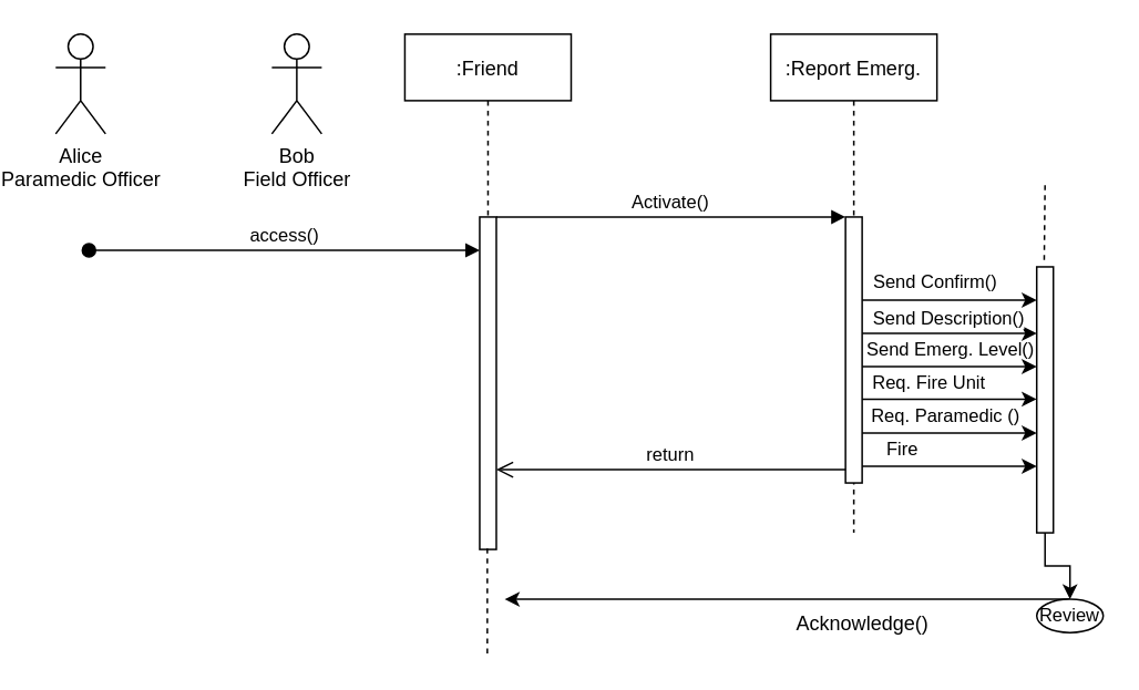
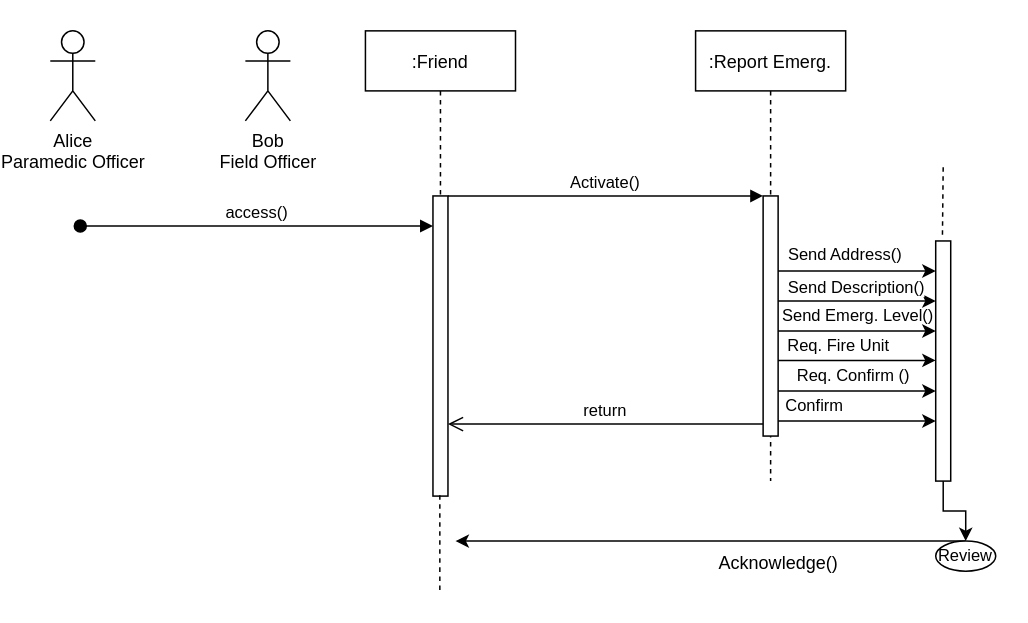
- <mxCell id="21" value="&lt;span style=&quot;color: rgb(0 , 0 , 0) ; font-family: &amp;#34;helvetica&amp;#34; ; font-size: 11px ; font-style: normal ; font-weight: 400 ; letter-spacing: normal ; text-align: center ; text-indent: 0px ; text-transform: none ; word-spacing: 0px ; background-color: rgb(255 , 255 , 255) ; display: inline ; float: none&quot;&gt;Send Confirm()&lt;/span&gt;" style="text;whiteSpace=wrap;html=1;" vertex="1" parent="1"><mxGeometry x="510" y="155" width="80" height="30" as="geometry" /></mxCell>
+ <mxCell id="21" value="&lt;span style=&quot;color: rgb(0 , 0 , 0) ; font-family: &amp;#34;helvetica&amp;#34; ; font-size: 11px ; font-style: normal ; font-weight: 400 ; letter-spacing: normal ; text-align: center ; text-indent: 0px ; text-transform: none ; word-spacing: 0px ; background-color: rgb(255 , 255 , 255) ; display: inline ; float: none&quot;&gt;Send Address()&lt;/span&gt;" style="text;whiteSpace=wrap;html=1;" vertex="1" parent="1"><mxGeometry x="510" y="155" width="80" height="30" as="geometry" /></mxCell>
- <mxCell id="23" value="&lt;font style=&quot;font-size: 11px&quot;&gt;Req. Paramedic ()&lt;/font&gt;" style="text;html=1;align=center;verticalAlign=middle;resizable=0;points=[];autosize=1;strokeColor=none;fillColor=none;" vertex="1" parent="1"><mxGeometry x="505" y="240" width="100" height="20" as="geometry" /></mxCell>
+ <mxCell id="23" value="&lt;font style=&quot;font-size: 11px&quot;&gt;Req. Confirm ()&lt;/font&gt;" style="text;html=1;align=center;verticalAlign=middle;resizable=0;points=[];autosize=1;strokeColor=none;fillColor=none;" vertex="1" parent="1"><mxGeometry x="505" y="240" width="100" height="20" as="geometry" /></mxCell>
- <mxCell id="25" value="&lt;font style=&quot;font-size: 11px&quot;&gt;Fire&lt;/font&gt;" style="text;html=1;align=center;verticalAlign=middle;resizable=0;points=[];autosize=1;strokeColor=none;fillColor=none;" vertex="1" parent="1"><mxGeometry x="504" y="260" width="50" height="20" as="geometry" /></mxCell>
+ <mxCell id="25" value="&lt;font style=&quot;font-size: 11px&quot;&gt;Confirm&lt;/font&gt;" style="text;html=1;align=center;verticalAlign=middle;resizable=0;points=[];autosize=1;strokeColor=none;fillColor=none;" vertex="1" parent="1"><mxGeometry x="504" y="260" width="50" height="20" as="geometry" /></mxCell>
